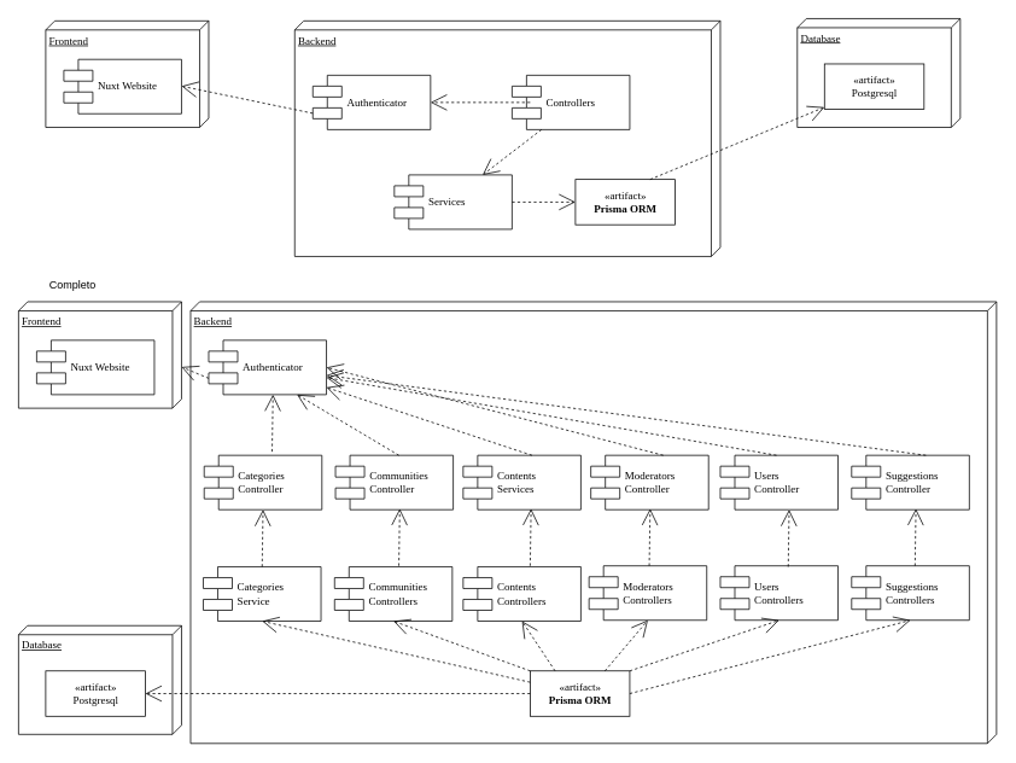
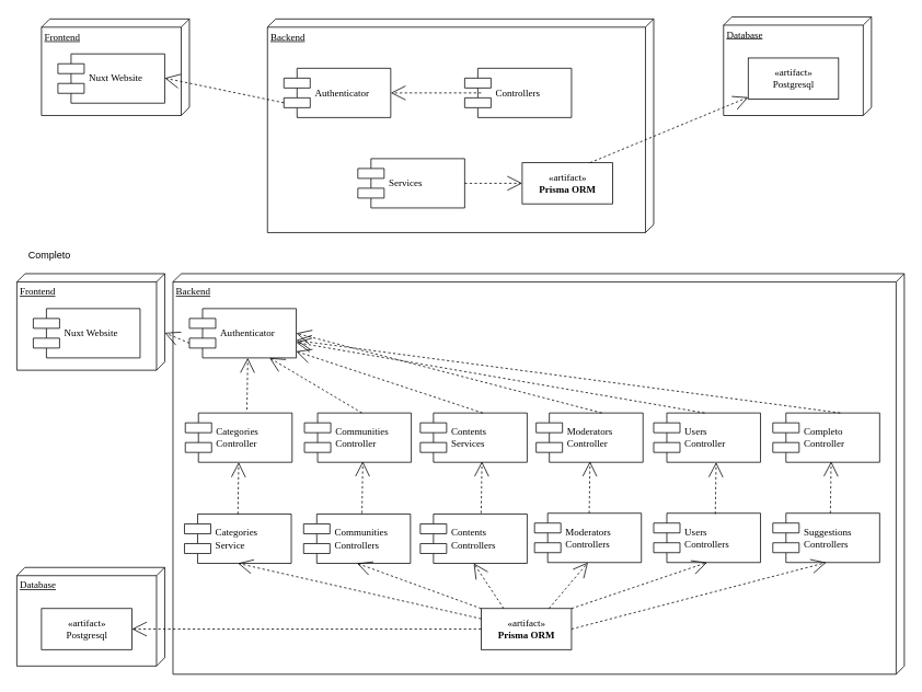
- <mxCell id="11" style="rounded=0;html=1;labelBackgroundColor=none;startArrow=none;startFill=0;startSize=8;endArrow=open;endFill=0;endSize=16;fontFamily=Verdana;fontSize=12;dashed=1;entryX=0.75;entryY=0;entryDx=0;entryDy=0;exitX=0.25;exitY=1;exitDx=0;exitDy=0;" edge="1" parent="1" source="8" target="9"><mxGeometry relative="1" as="geometry"><mxPoint x="805" y="112" as="sourcePoint" /><mxPoint x="695" y="112" as="targetPoint" /></mxGeometry></mxCell>
- <mxCell id="16" value="Completo" style="text;html=1;strokeColor=none;fillColor=none;align=center;verticalAlign=middle;whiteSpace=wrap;rounded=0;" vertex="1" parent="1"><mxGeometry x="50" y="300" width="60" height="30" as="geometry" /></mxCell>
+ <mxCell id="16" value="Completo" style="text;html=1;strokeColor=none;fillColor=none;align=center;verticalAlign=middle;whiteSpace=wrap;rounded=0;" vertex="1" parent="1"><mxGeometry x="30" y="295" width="60" height="30" as="geometry" /></mxCell>
- <mxCell id="31" value="Suggestions&lt;br&gt;Controller" style="shape=component;align=left;spacingLeft=36;rounded=0;shadow=0;comic=0;labelBackgroundColor=none;strokeWidth=1;fontFamily=Verdana;fontSize=12;html=1;" vertex="1" parent="1"><mxGeometry x="940" y="502" width="130" height="60" as="geometry" /></mxCell>
+ <mxCell id="31" value="Completo&lt;br&gt;Controller" style="shape=component;align=left;spacingLeft=36;rounded=0;shadow=0;comic=0;labelBackgroundColor=none;strokeWidth=1;fontFamily=Verdana;fontSize=12;html=1;" vertex="1" parent="1"><mxGeometry x="940" y="502" width="130" height="60" as="geometry" /></mxCell>
